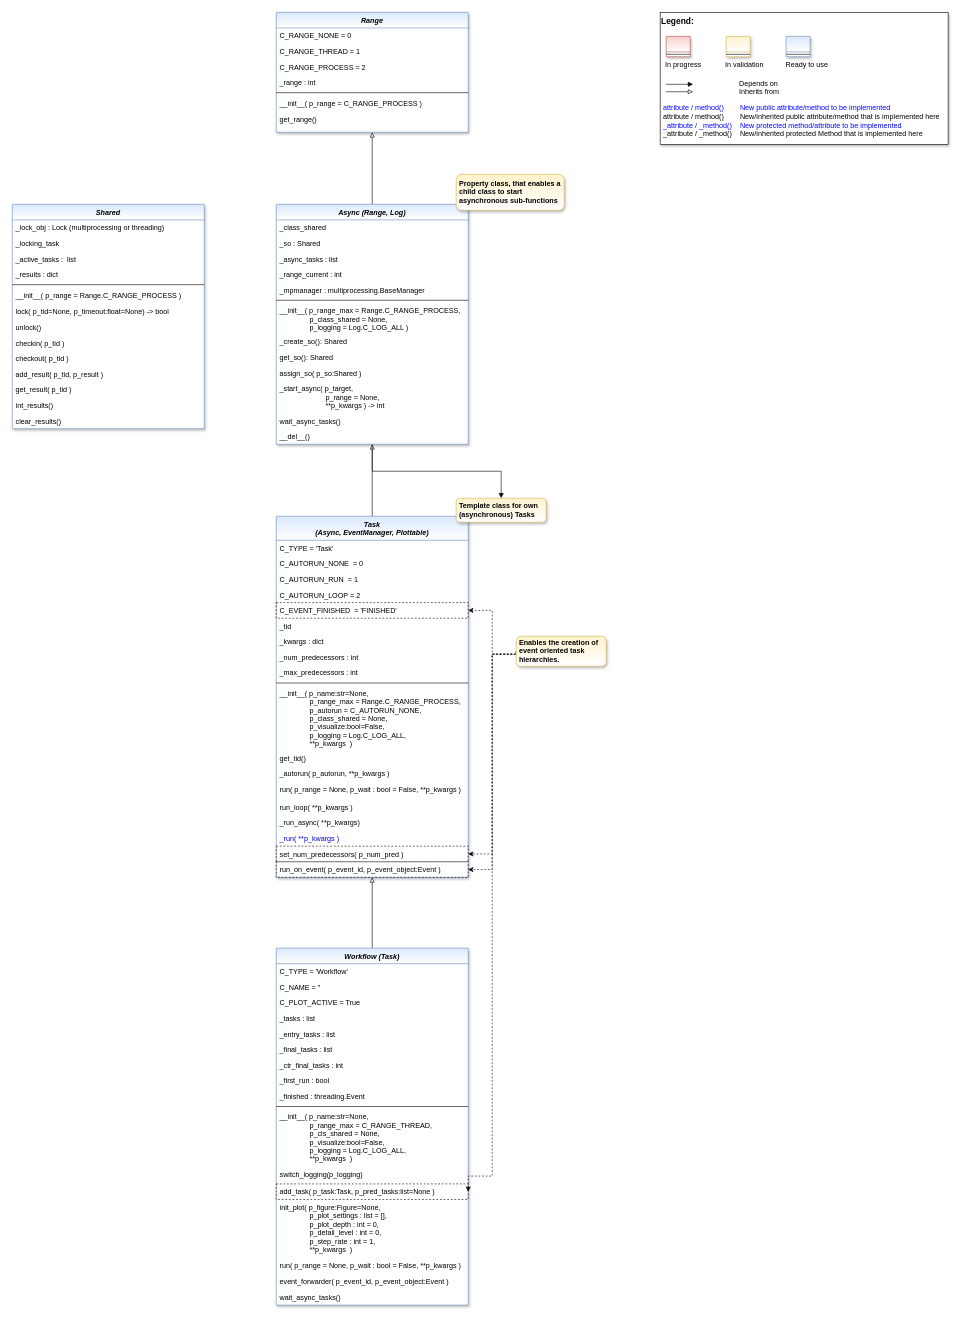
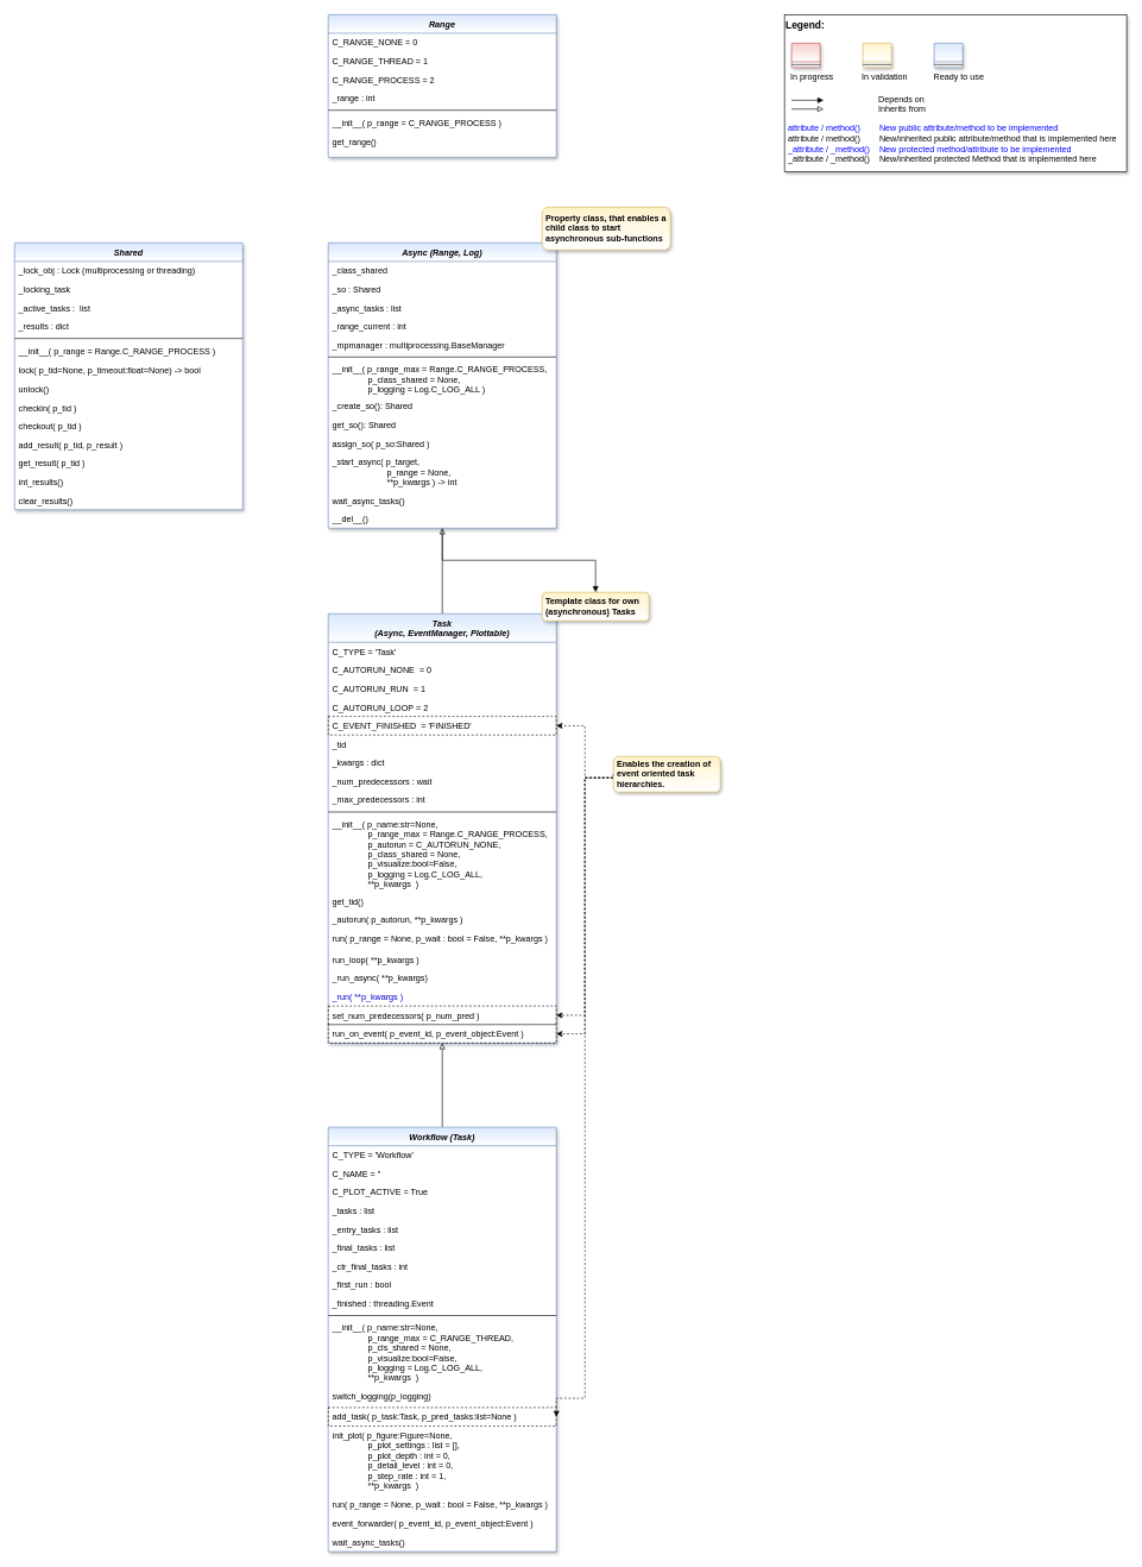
- <mxCell id="28" style="edgeStyle=orthogonalEdgeStyle;rounded=0;orthogonalLoop=1;jettySize=auto;html=1;fontColor=default;endArrow=block;endFill=0;" parent="1" source="29" target="89" edge="1"><mxGeometry relative="1" as="geometry" /></mxCell>
- <mxCell id="53" value="_num_predecessors : int" style="text;align=left;verticalAlign=top;spacingLeft=4;spacingRight=4;overflow=hidden;rotatable=0;points=[[0,0.5],[1,0.5]];portConstraint=eastwest;" parent="45" vertex="1"><mxGeometry y="222" width="320" height="26" as="geometry" /></mxCell>
+ <mxCell id="53" value="_num_predecessors : wait" style="text;align=left;verticalAlign=top;spacingLeft=4;spacingRight=4;overflow=hidden;rotatable=0;points=[[0,0.5],[1,0.5]];portConstraint=eastwest;" parent="45" vertex="1"><mxGeometry y="222" width="320" height="26" as="geometry" /></mxCell>
